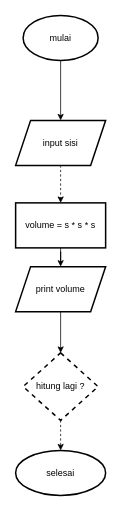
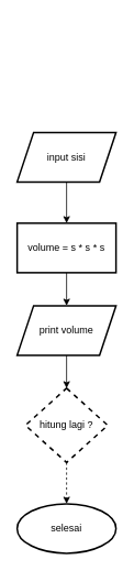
- <mxCell id="3" value="mulai" style="strokeWidth=2;html=1;shape=mxgraph.flowchart.start_1;whiteSpace=wrap;" vertex="1" parent="1"><mxGeometry x="30" y="20" width="100" height="60" as="geometry" /></mxCell>
- <mxCell id="2" value="" style="edgeStyle=orthogonalEdgeStyle;rounded=0;orthogonalLoop=1;jettySize=auto;html=1;" edge="1" parent="1" source="3" target="5"><mxGeometry relative="1" as="geometry" /></mxCell>
- <mxCell id="4" value="" style="edgeStyle=orthogonalEdgeStyle;rounded=0;orthogonalLoop=1;jettySize=auto;html=1;dashed=1;" edge="1" parent="1" source="5" target="7"><mxGeometry relative="1" as="geometry" /></mxCell>
+ <mxCell id="4" value="" style="edgeStyle=orthogonalEdgeStyle;rounded=0;orthogonalLoop=1;jettySize=auto;html=1;" edge="1" parent="1" source="5" target="7"><mxGeometry relative="1" as="geometry" /></mxCell>
- <mxCell id="9" value="print volume" style="shape=parallelogram;perimeter=parallelogramPerimeter;whiteSpace=wrap;html=1;fixedSize=1;strokeWidth=2;" vertex="1" parent="1"><mxGeometry x="20" y="355" width="120" height="60" as="geometry" /></mxCell>
+ <mxCell id="9" value="print volume" style="shape=parallelogram;perimeter=parallelogramPerimeter;whiteSpace=wrap;html=1;fixedSize=1;strokeWidth=2;" vertex="1" parent="1"><mxGeometry x="20" y="370" width="120" height="60" as="geometry" /></mxCell>
- <mxCell id="12" value="selesai" style="ellipse;whiteSpace=wrap;html=1;strokeWidth=2;" vertex="1" parent="1"><mxGeometry x="20" y="600" width="120" height="60" as="geometry" /></mxCell>
+ <mxCell id="12" value="selesai" style="ellipse;whiteSpace=wrap;html=1;strokeWidth=2;" vertex="1" parent="1"><mxGeometry x="20" y="610" width="120" height="60" as="geometry" /></mxCell>
